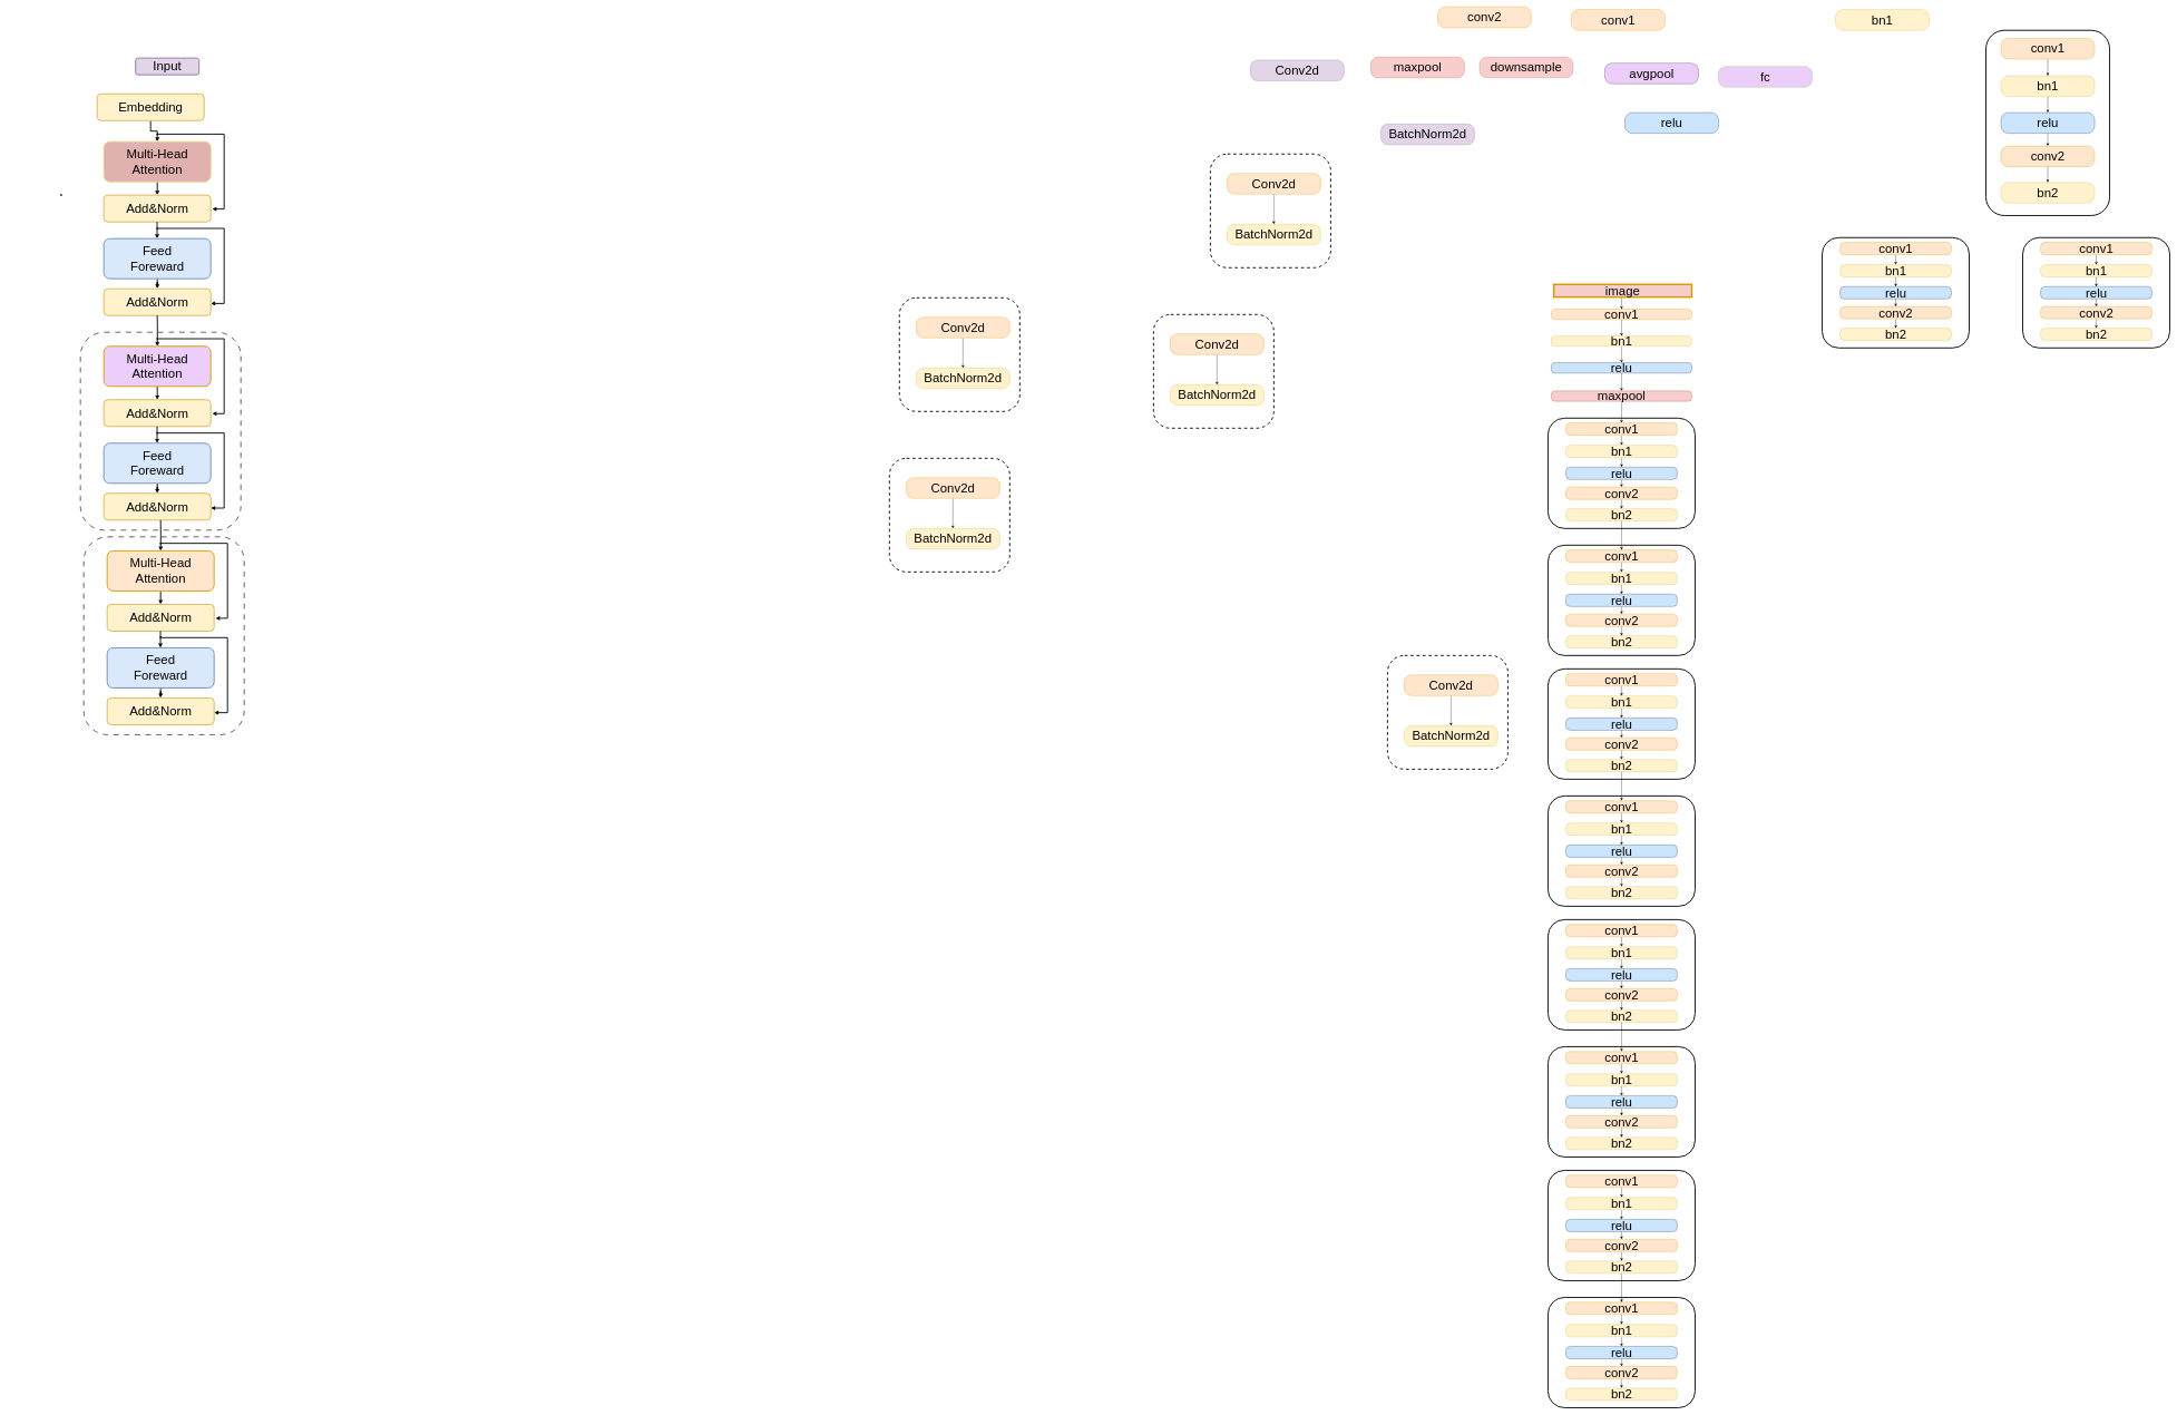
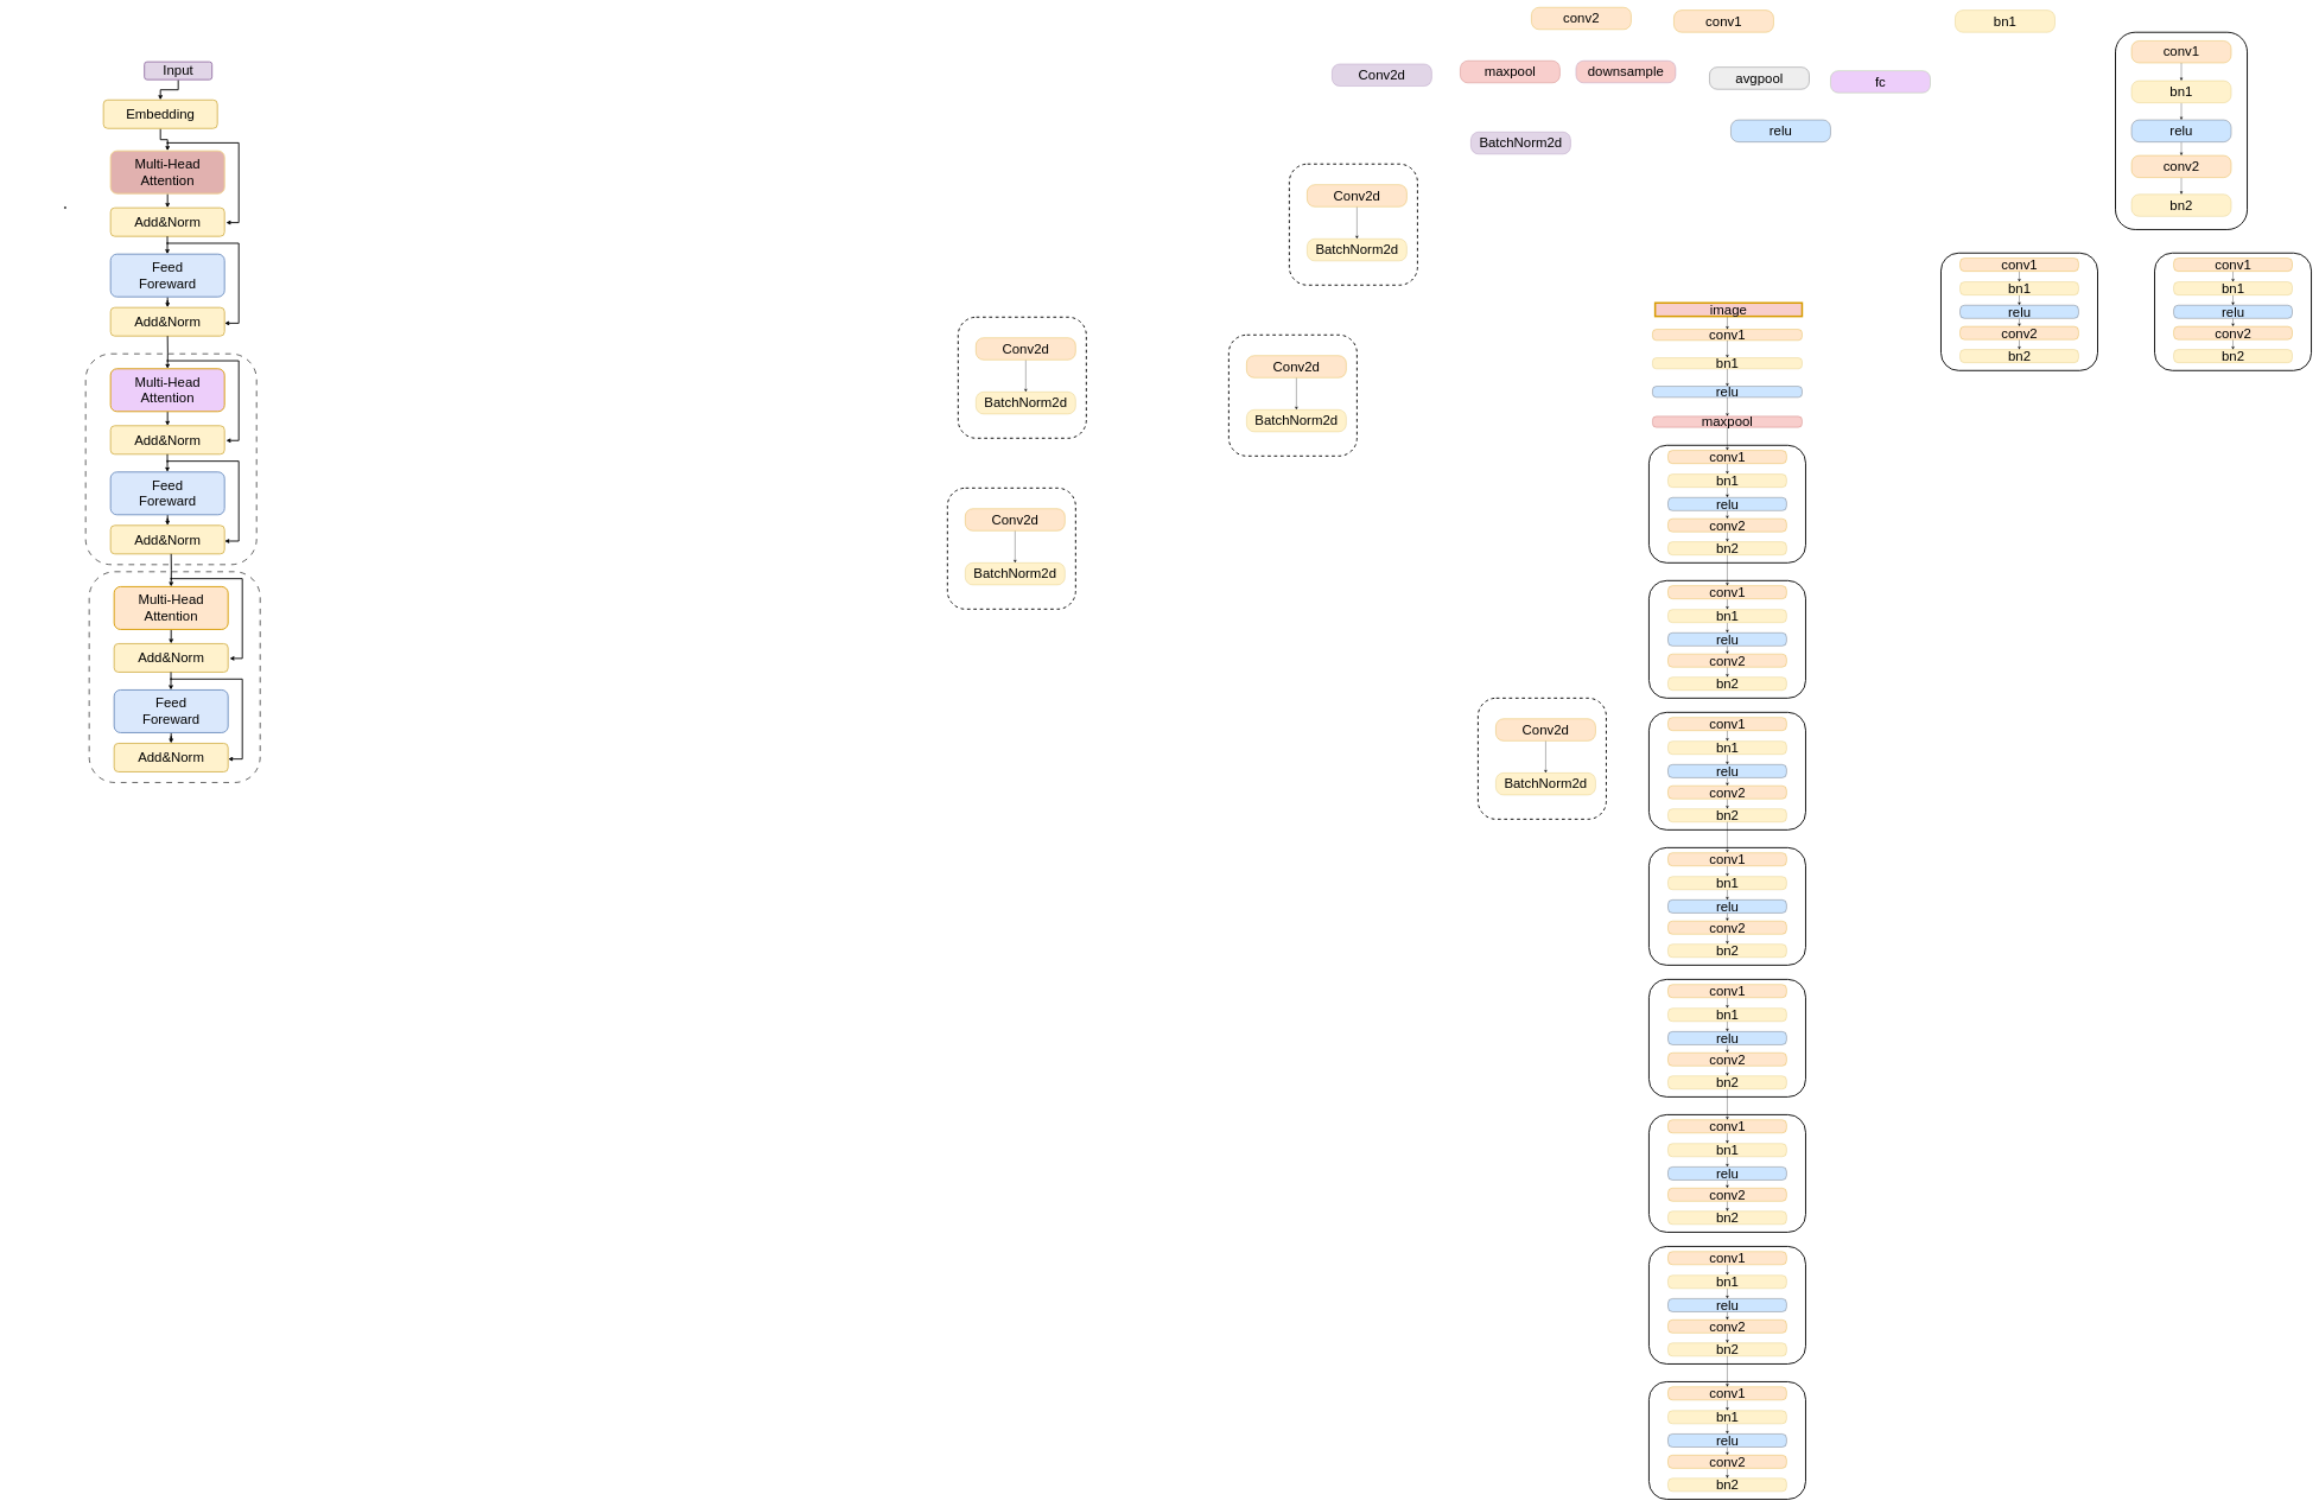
- <mxCell id="14" value="&lt;span style=&quot;font-size: 38px;&quot;&gt;avgpool&lt;/span&gt;" style="rounded=1;whiteSpace=wrap;html=1;fillColor=#edcefa;strokeColor=#36393d;arcSize=35;rotation=0;" parent="1" vertex="1"><mxGeometry x="4800" y="188" width="280" height="62" as="geometry" /></mxCell>
+ <mxCell id="14" value="&lt;span style=&quot;font-size: 38px;&quot;&gt;avgpool&lt;/span&gt;" style="rounded=1;whiteSpace=wrap;html=1;fillColor=#eeeeee;strokeColor=#36393d;arcSize=35;rotation=0;" parent="1" vertex="1"><mxGeometry x="4800" y="188" width="280" height="62" as="geometry" /></mxCell>
+ <mxCell id="176" style="edgeStyle=orthogonalEdgeStyle;rounded=0;orthogonalLoop=1;jettySize=auto;html=1;exitX=0.5;exitY=1;exitDx=0;exitDy=0;entryX=0.5;entryY=0;entryDx=0;entryDy=0;strokeWidth=3;" edge="1" parent="1" source="177" target="175"><mxGeometry relative="1" as="geometry" /></mxCell>
